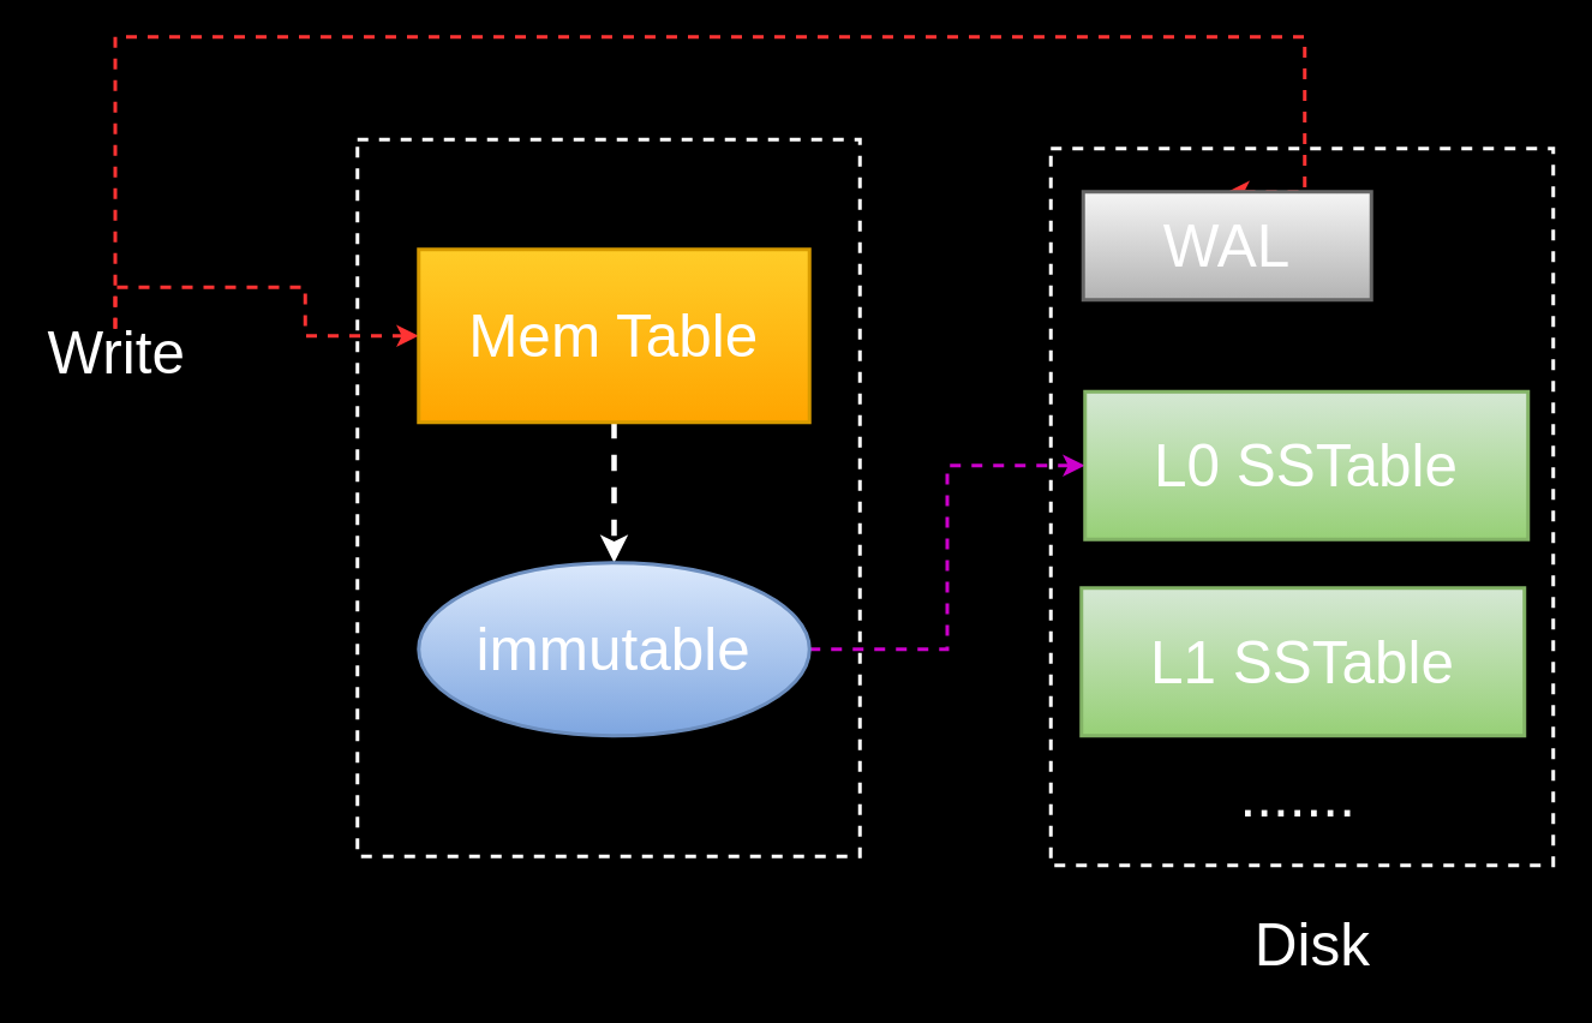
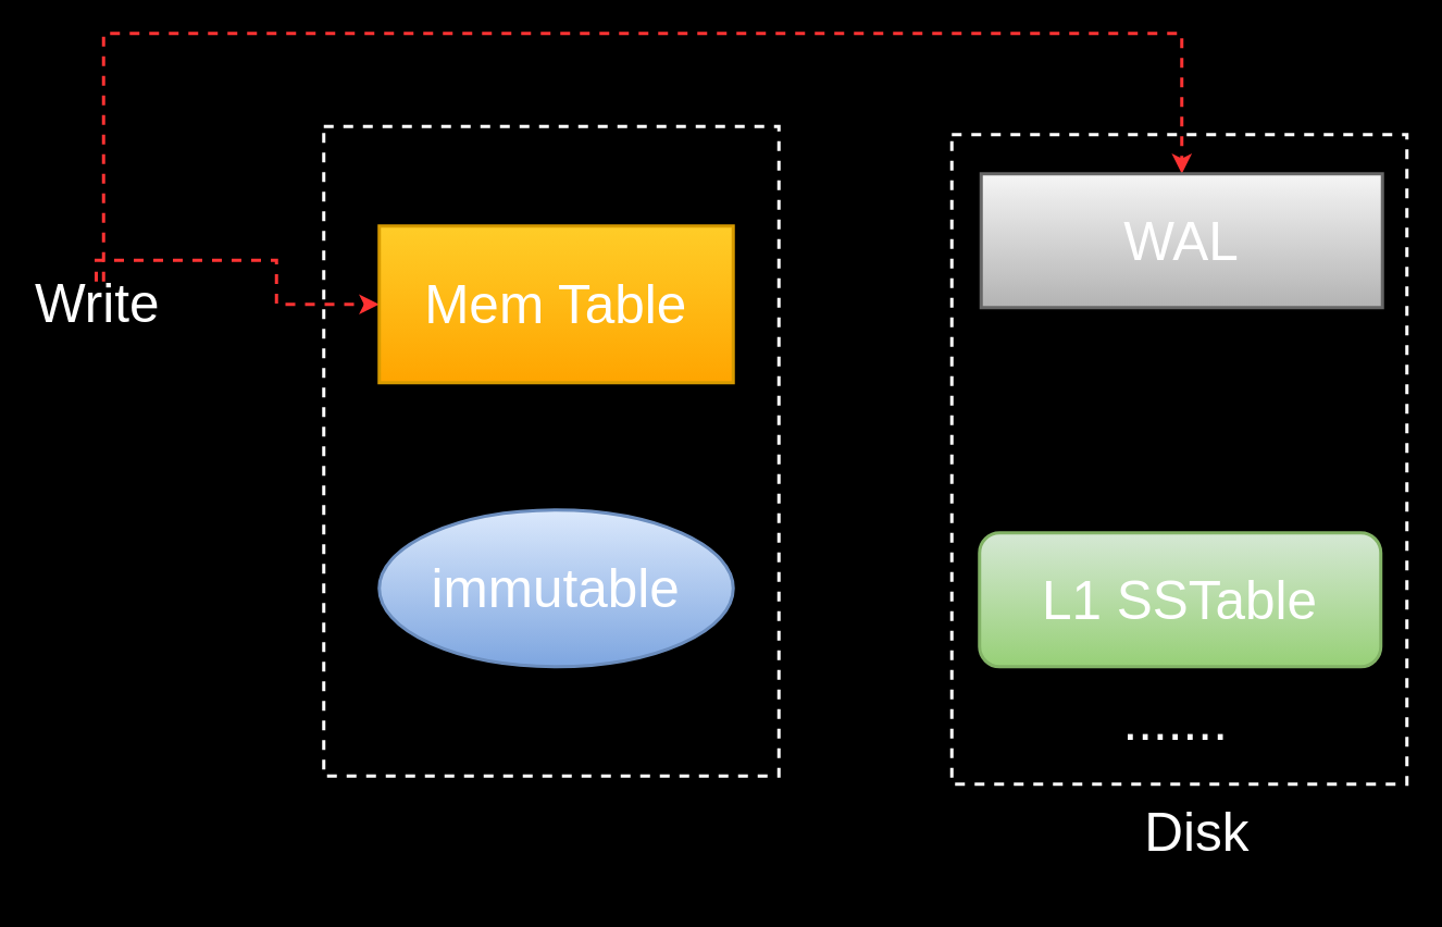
- <mxCell id="12" value="&lt;font color=&quot;#ffffff&quot;&gt;WAL&lt;/font&gt;" style="rounded=0;whiteSpace=wrap;html=1;fontSize=33;strokeColor=#666666;strokeWidth=2;fillColor=#f5f5f5;gradientColor=#b3b3b3;" vertex="1" parent="1"><mxGeometry x="601" y="106" width="160" height="60" as="geometry" /></mxCell>
+ <mxCell id="12" value="&lt;font color=&quot;#ffffff&quot;&gt;WAL&lt;/font&gt;" style="rounded=0;whiteSpace=wrap;html=1;fontSize=33;strokeColor=#666666;strokeWidth=2;fillColor=#f5f5f5;gradientColor=#b3b3b3;" vertex="1" parent="1"><mxGeometry x="601" y="106" width="246" height="82" as="geometry" /></mxCell>
- <mxCell id="6" value="&lt;font color=&quot;#ffffff&quot; style=&quot;font-size: 33px&quot;&gt;Write&lt;/font&gt;" style="text;html=1;align=center;verticalAlign=middle;resizable=0;points=[];autosize=1;strokeColor=none;fillColor=none;" vertex="1" parent="1"><mxGeometry x="20" y="182" width="87" height="26" as="geometry" /></mxCell>
+ <mxCell id="6" value="&lt;font color=&quot;#ffffff&quot; style=&quot;font-size: 33px&quot;&gt;Write&lt;/font&gt;" style="text;html=1;align=center;verticalAlign=middle;resizable=0;points=[];autosize=1;strokeColor=none;fillColor=none;" vertex="1" parent="1"><mxGeometry x="15" y="172" width="87" height="26" as="geometry" /></mxCell>
- <mxCell id="13" value="&lt;font color=&quot;#ffffff&quot;&gt;L0 SSTable&lt;/font&gt;" style="rounded=0;whiteSpace=wrap;html=1;fontSize=33;strokeColor=#82b366;strokeWidth=2;fillColor=#d5e8d4;gradientColor=#97d077;" vertex="1" parent="1"><mxGeometry x="602" y="217" width="246" height="82" as="geometry" /></mxCell>
- <mxCell id="8" style="edgeStyle=orthogonalEdgeStyle;rounded=0;orthogonalLoop=1;jettySize=auto;html=1;fontSize=33;fontColor=#FFFFFF;strokeColor=#FFFFFF;strokeWidth=3;dashed=1;" edge="1" parent="1" source="9" target="11"><mxGeometry relative="1" as="geometry" /></mxCell>
- <mxCell id="10" style="edgeStyle=orthogonalEdgeStyle;rounded=0;orthogonalLoop=1;jettySize=auto;html=1;exitX=1;exitY=0.5;exitDx=0;exitDy=0;entryX=0;entryY=0.5;entryDx=0;entryDy=0;dashed=1;fontSize=33;fontColor=#FFFFFF;strokeColor=#CC00CC;strokeWidth=2;" edge="1" parent="1" source="11" target="13"><mxGeometry relative="1" as="geometry" /></mxCell>
- <mxCell id="14" value="&lt;span style=&quot;color: rgb(255 , 255 , 255)&quot;&gt;L1 SSTable&lt;/span&gt;" style="rounded=0;whiteSpace=wrap;html=1;fontSize=33;strokeColor=#82b366;strokeWidth=2;fillColor=#d5e8d4;gradientColor=#97d077;" vertex="1" parent="1"><mxGeometry x="600" y="326" width="246" height="82" as="geometry" /></mxCell>
+ <mxCell id="14" value="&lt;span style=&quot;color: rgb(255 , 255 , 255)&quot;&gt;L1 SSTable&lt;/span&gt;" style="whiteSpace=wrap;html=1;fontSize=33;strokeColor=#82b366;strokeWidth=2;fillColor=#d5e8d4;gradientColor=#97d077;rounded=1;" vertex="1" parent="1"><mxGeometry x="600" y="326" width="246" height="82" as="geometry" /></mxCell>
- <mxCell id="16" value="Disk" style="text;html=1;align=center;verticalAlign=middle;resizable=0;points=[];autosize=1;strokeColor=none;fillColor=none;fontSize=33;fontColor=#FFFFFF;" vertex="1" parent="1"><mxGeometry x="691" y="502" width="74" height="44" as="geometry" /></mxCell>
+ <mxCell id="16" value="Disk" style="text;html=1;align=center;verticalAlign=middle;resizable=0;points=[];autosize=1;strokeColor=none;fillColor=none;fontSize=33;fontColor=#FFFFFF;" vertex="1" parent="1"><mxGeometry x="696" y="487" width="74" height="44" as="geometry" /></mxCell>
